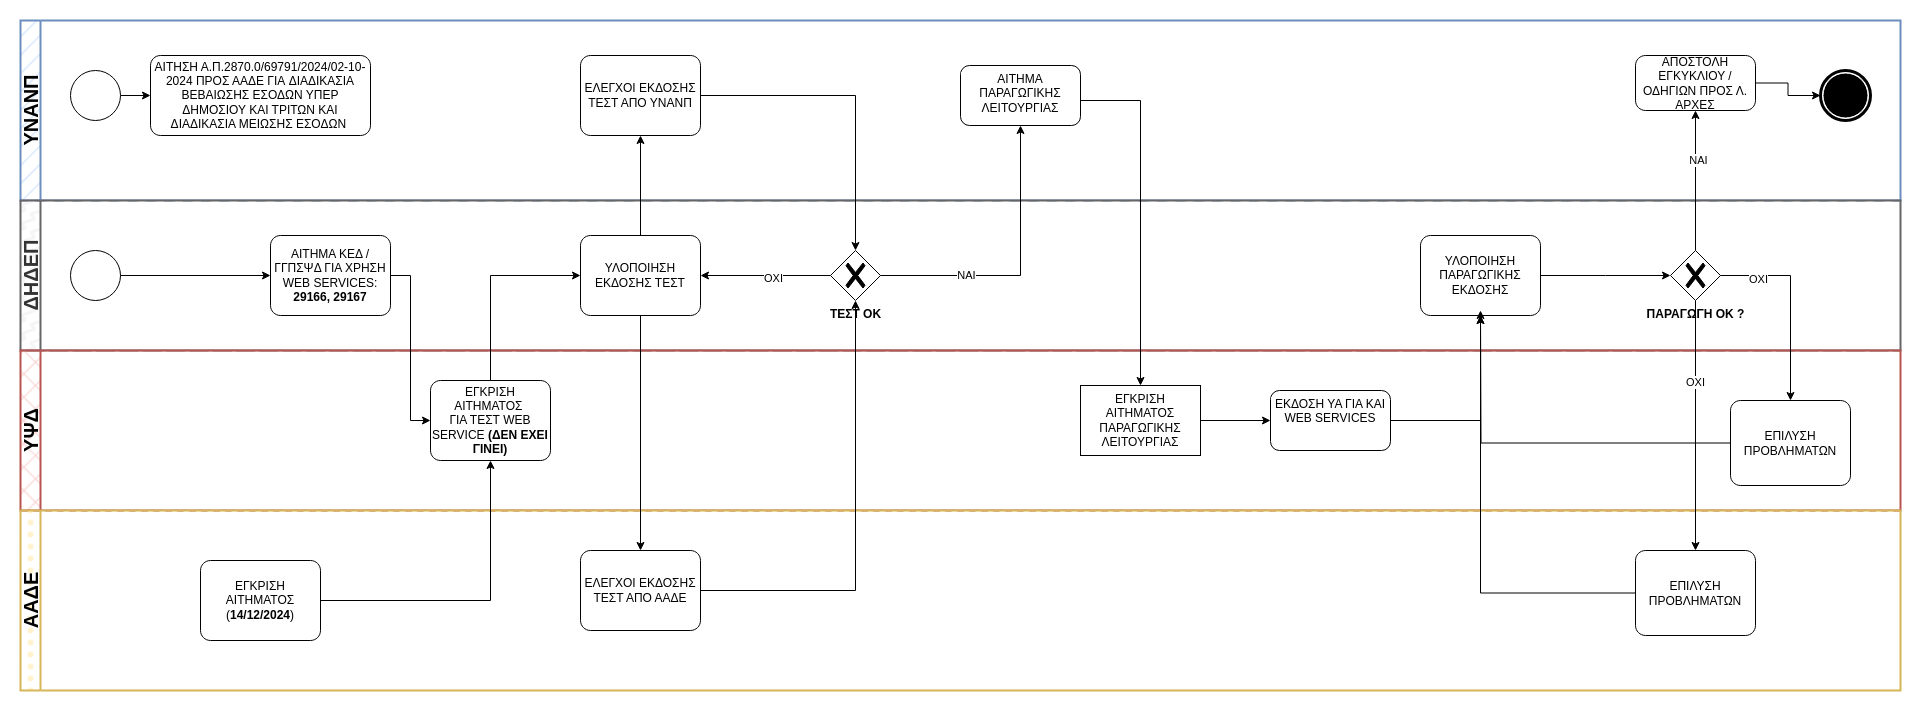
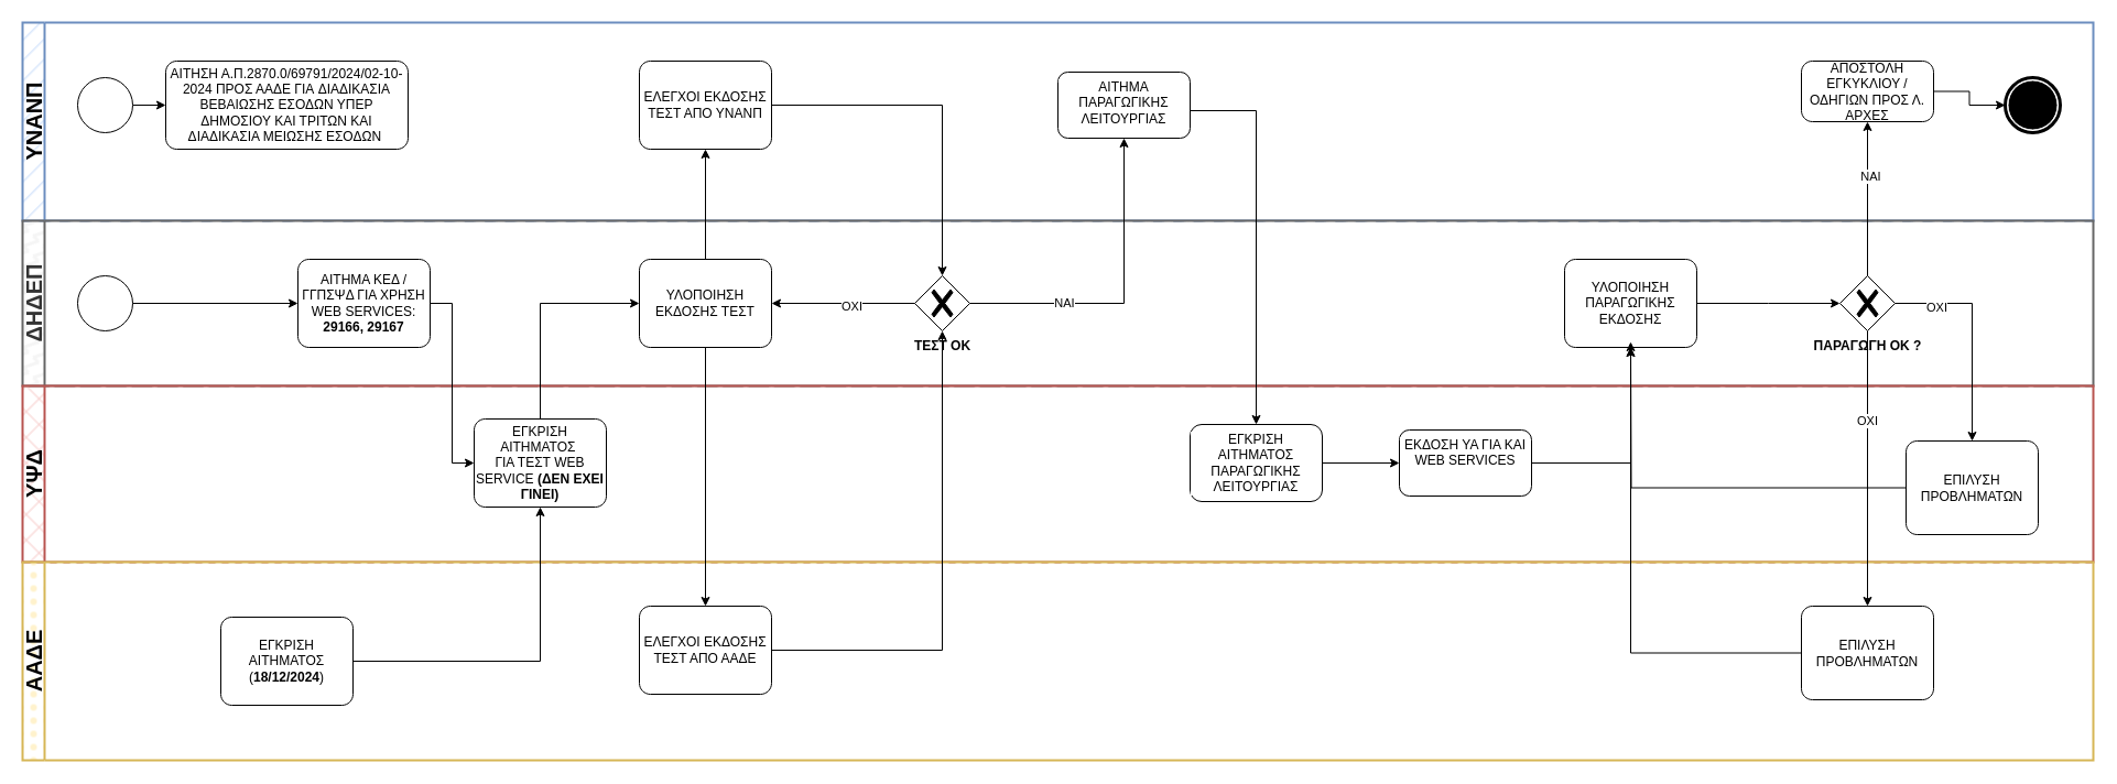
- <mxCell id="25" value="ΕΓΚΡΙΣΗ ΑΙΤΗΜΑΤΟΣ ΠΑΡΑΓΩΓΙΚΗΣ ΛΕΙΤΟΥΡΓΙΑΣ" style="whiteSpace=wrap;html=1;verticalAlign=top;labelBackgroundColor=#ffffff;rounded=0;" vertex="1" parent="22"><mxGeometry x="1060" y="35" width="120" height="70" as="geometry" /></mxCell>
+ <mxCell id="25" value="ΕΓΚΡΙΣΗ ΑΙΤΗΜΑΤΟΣ ΠΑΡΑΓΩΓΙΚΗΣ ΛΕΙΤΟΥΡΓΙΑΣ" style="whiteSpace=wrap;html=1;verticalAlign=top;labelBackgroundColor=#ffffff;rounded=1;" vertex="1" parent="22"><mxGeometry x="1060" y="35" width="120" height="70" as="geometry" /></mxCell>
- <mxCell id="30" value="ΕΓΚΡΙΣΗ ΑΙΤΗΜΑΤΟΣ (&lt;b&gt;14/12/2024&lt;/b&gt;)" style="points=[[0.25,0,0],[0.5,0,0],[0.75,0,0],[1,0.25,0],[1,0.5,0],[1,0.75,0],[0.75,1,0],[0.5,1,0],[0.25,1,0],[0,0.75,0],[0,0.5,0],[0,0.25,0]];shape=mxgraph.bpmn.task;whiteSpace=wrap;rectStyle=rounded;size=10;html=1;container=1;expand=0;collapsible=0;taskMarker=abstract;" vertex="1" parent="29"><mxGeometry x="180" y="50" width="120" height="80" as="geometry" /></mxCell>
+ <mxCell id="30" value="ΕΓΚΡΙΣΗ ΑΙΤΗΜΑΤΟΣ (&lt;b&gt;18/12/2024&lt;/b&gt;)" style="points=[[0.25,0,0],[0.5,0,0],[0.75,0,0],[1,0.25,0],[1,0.5,0],[1,0.75,0],[0.75,1,0],[0.5,1,0],[0.25,1,0],[0,0.75,0],[0,0.5,0],[0,0.25,0]];shape=mxgraph.bpmn.task;whiteSpace=wrap;rectStyle=rounded;size=10;html=1;container=1;expand=0;collapsible=0;taskMarker=abstract;" vertex="1" parent="29"><mxGeometry x="180" y="50" width="120" height="80" as="geometry" /></mxCell>
